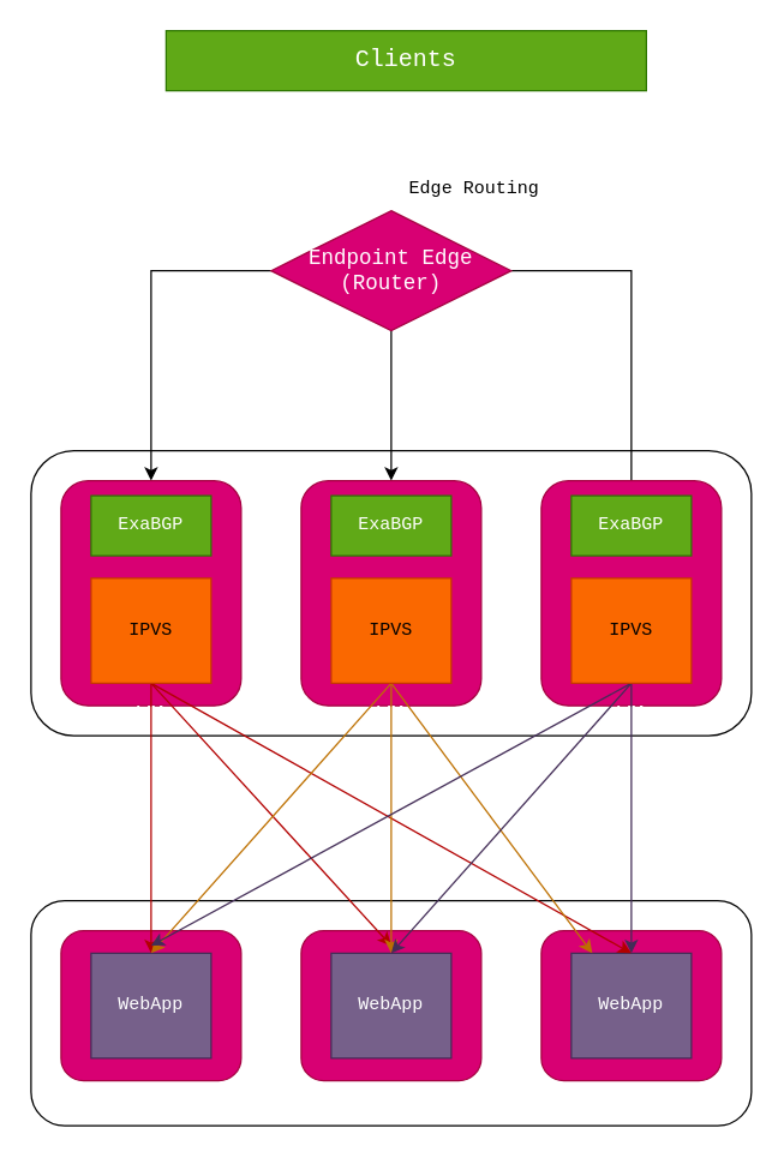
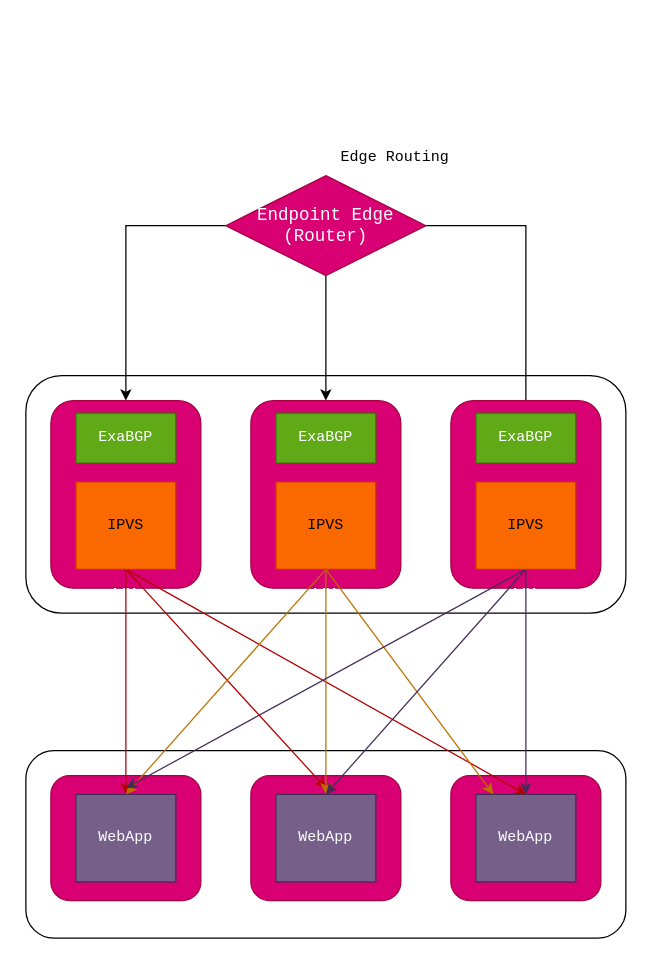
- <mxCell id="10" value="Clients" style="rounded=0;whiteSpace=wrap;html=1;fillColor=#60a917;fontColor=#ffffff;strokeColor=#2D7600;fontSize=16;fontFamily=Courier New;" parent="1" vertex="1"><mxGeometry x="110" y="20" width="320" height="40" as="geometry" /></mxCell>
